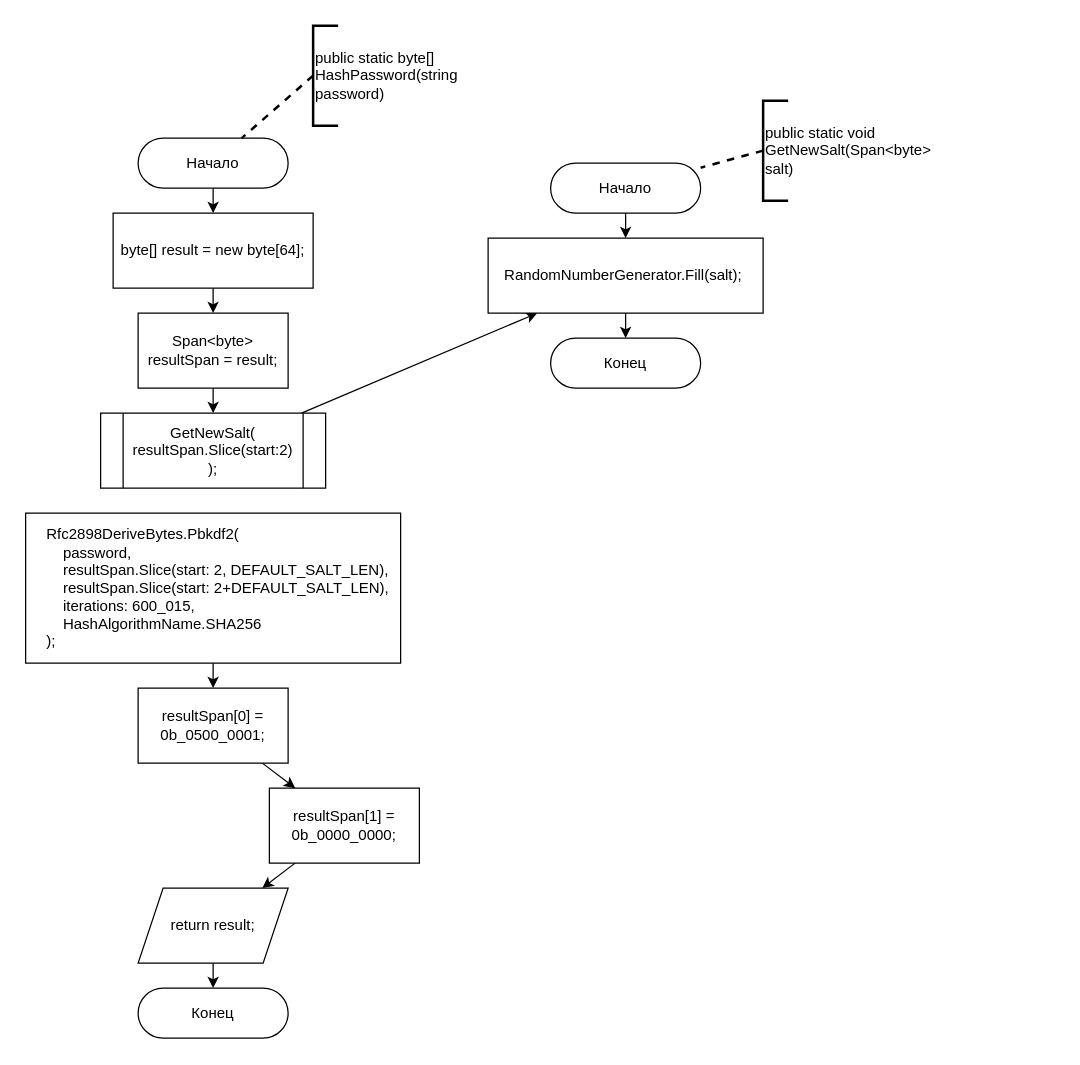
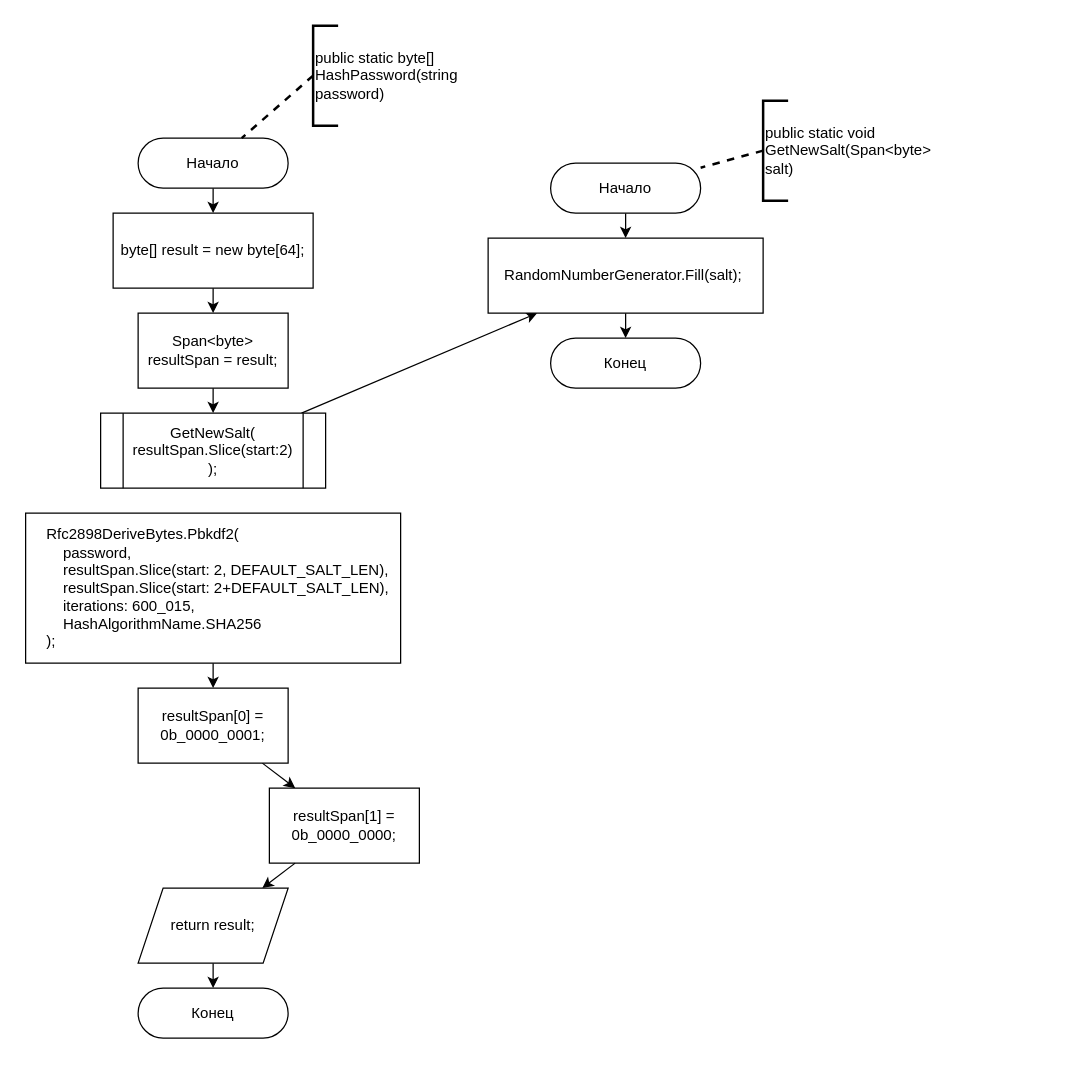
- <mxCell id="18" value="resultSpan[0] = 0b_0500_0001;" style="rounded=0;whiteSpace=wrap;html=1;" vertex="1" parent="1"><mxGeometry x="110" y="550" width="120" height="60" as="geometry" /></mxCell>
+ <mxCell id="18" value="resultSpan[0] = 0b_0000_0001;" style="rounded=0;whiteSpace=wrap;html=1;" vertex="1" parent="1"><mxGeometry x="110" y="550" width="120" height="60" as="geometry" /></mxCell>
